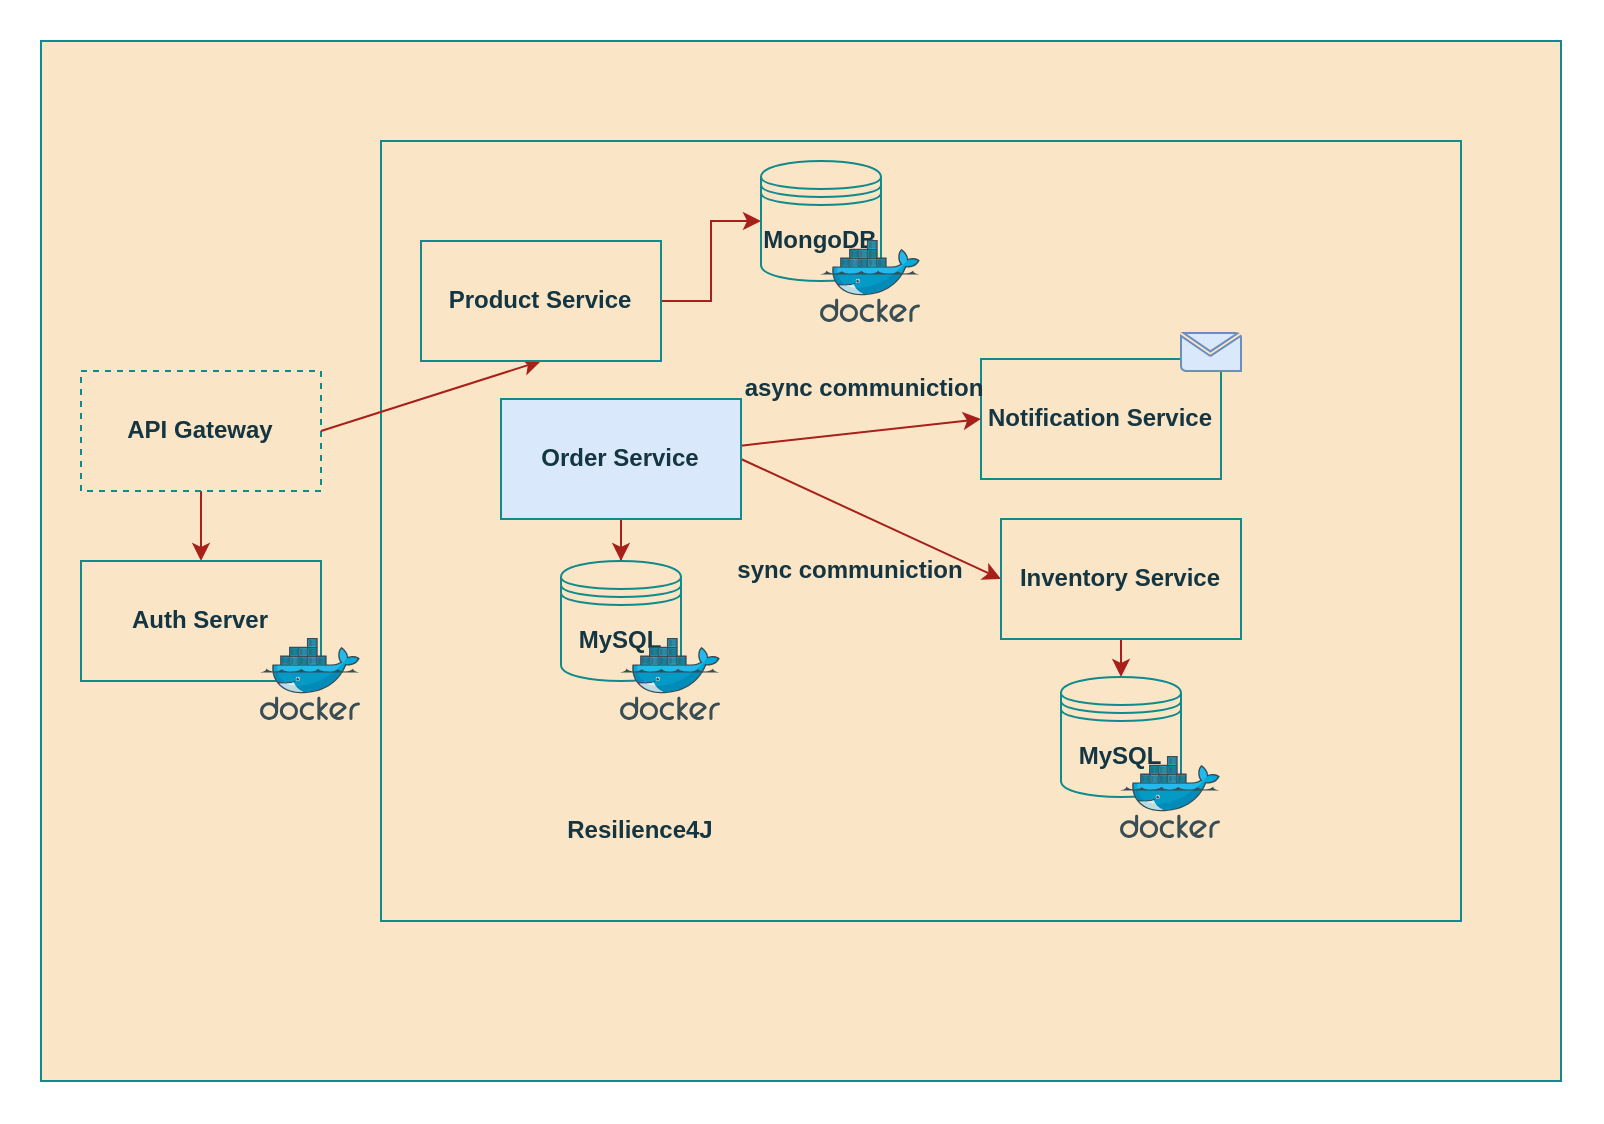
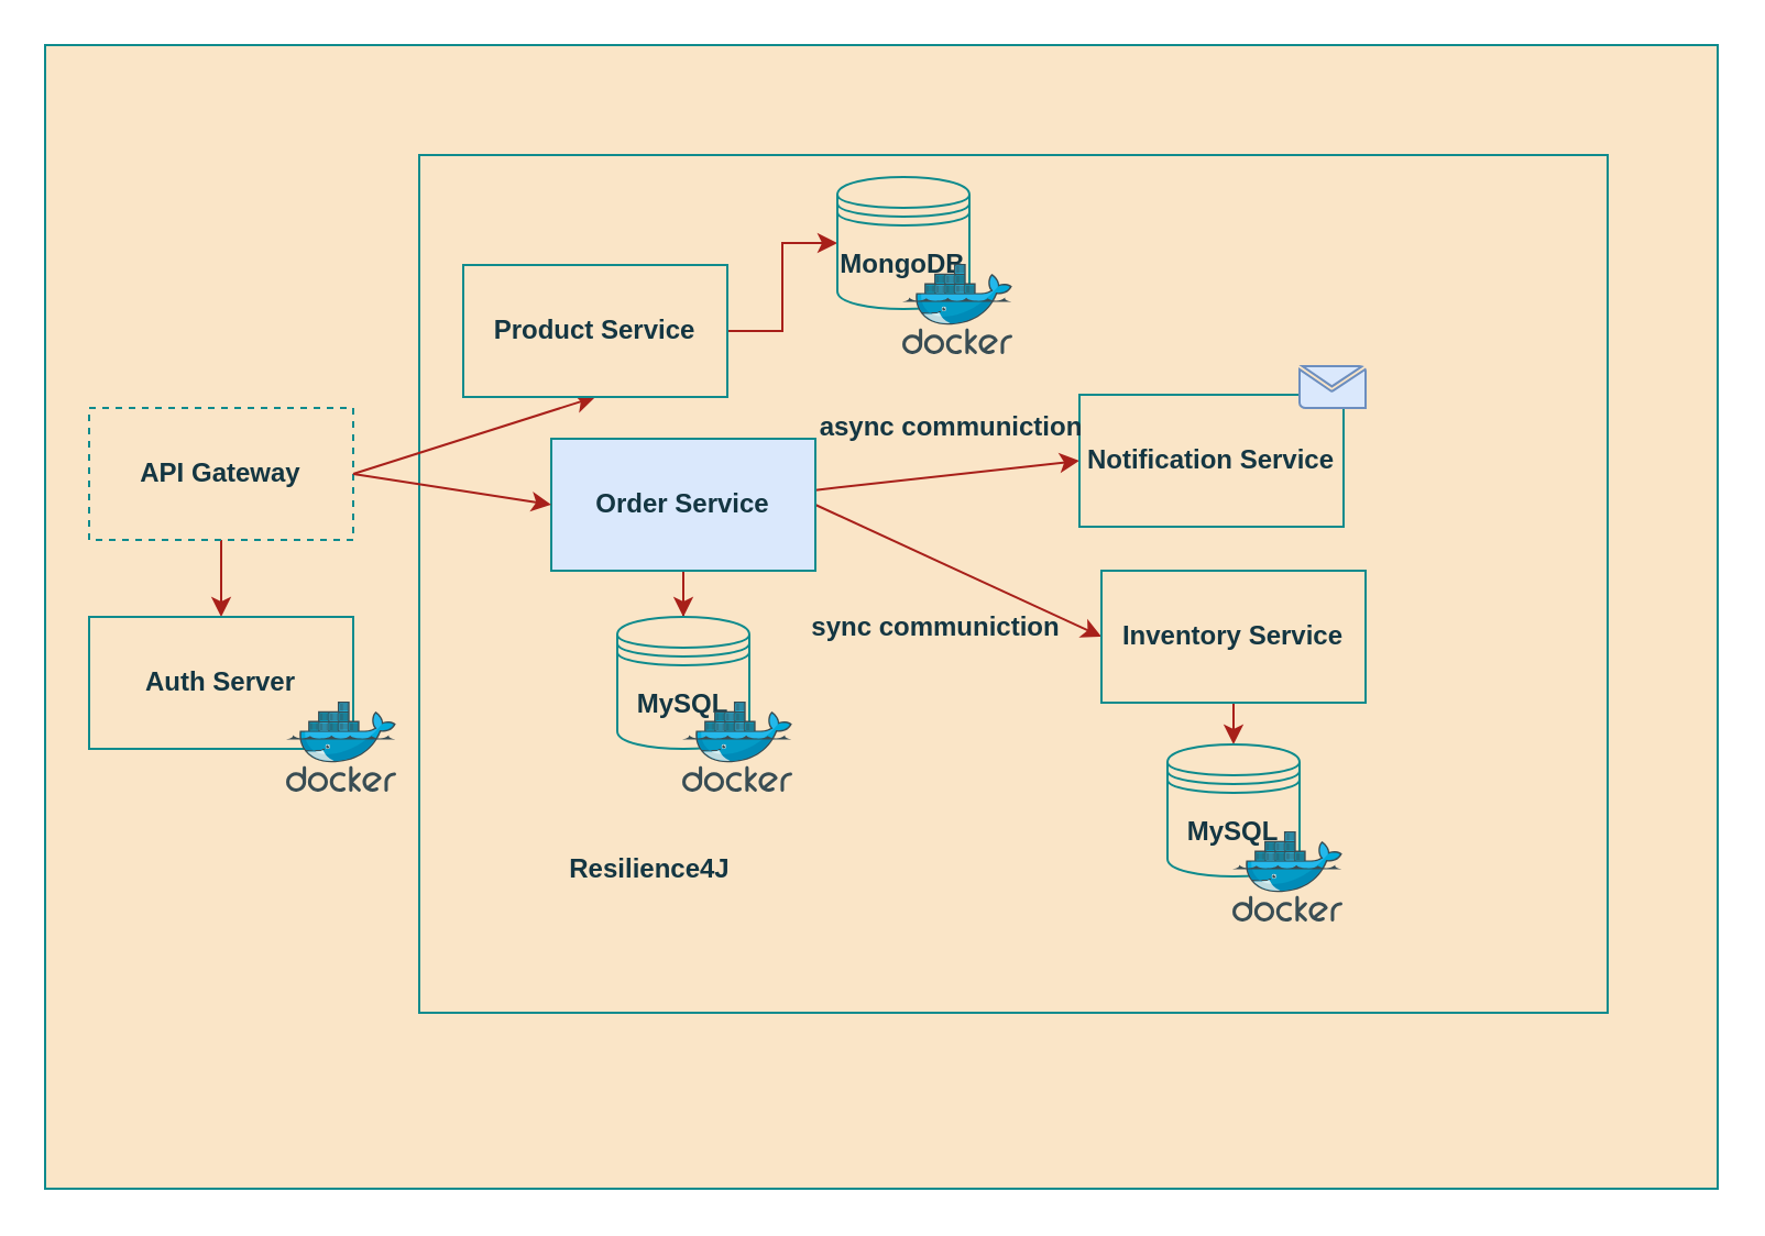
+ <mxCell id="18" style="rounded=0;orthogonalLoop=1;jettySize=auto;html=1;exitX=1;exitY=0.5;exitDx=0;exitDy=0;entryX=0;entryY=0.5;entryDx=0;entryDy=0;labelBackgroundColor=none;strokeColor=#A8201A;fontColor=default;" edge="1" parent="1" source="4" target="17"><mxGeometry relative="1" as="geometry"><mxPoint x="380" y="150" as="sourcePoint" /><mxPoint x="370" y="540" as="targetPoint" /></mxGeometry></mxCell>
- <mxCell id="29" value="&lt;b&gt;Resilience4J&lt;/b&gt;" style="text;html=1;align=center;verticalAlign=middle;whiteSpace=wrap;rounded=0;labelBackgroundColor=none;fontColor=#143642;" vertex="1" parent="1"><mxGeometry x="290" y="400" width="60" height="30" as="geometry" /></mxCell>
+ <mxCell id="29" value="&lt;b&gt;Resilience4J&lt;/b&gt;" style="text;html=1;align=center;verticalAlign=middle;whiteSpace=wrap;rounded=0;labelBackgroundColor=none;fontColor=#143642;" vertex="1" parent="1"><mxGeometry x="265" y="380" width="60" height="30" as="geometry" /></mxCell>
